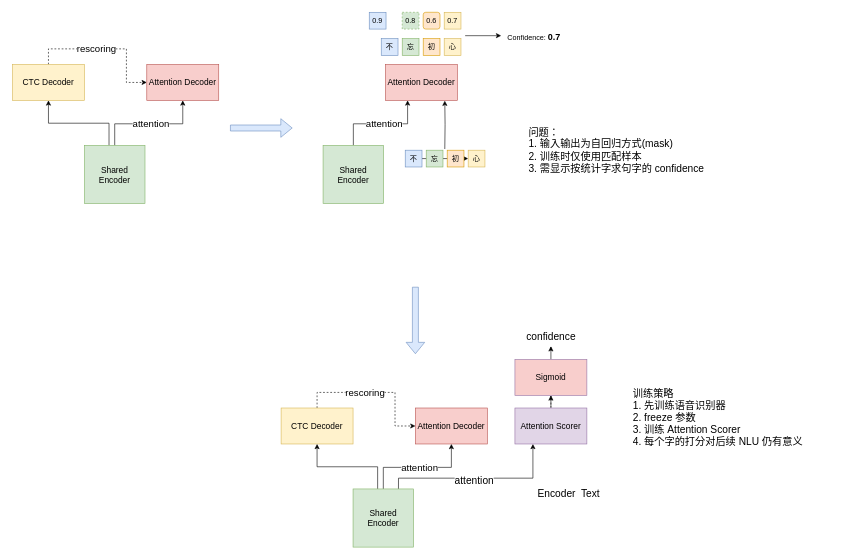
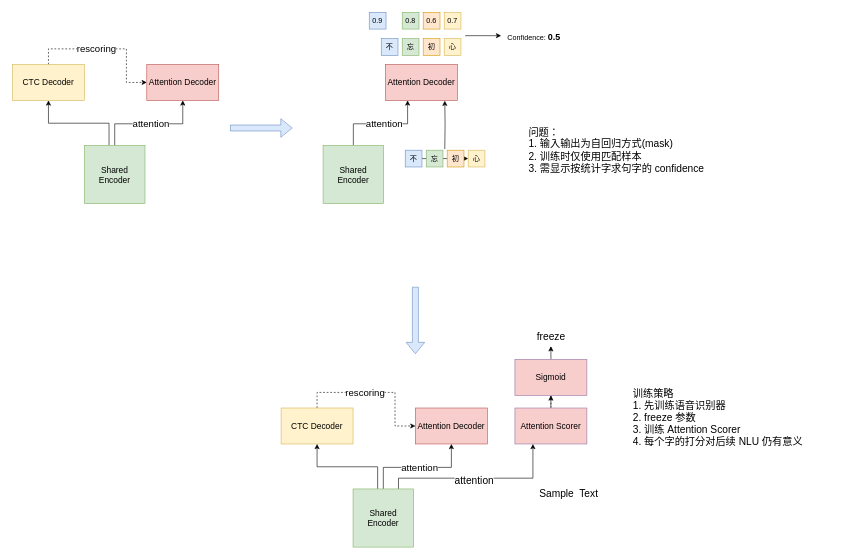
- <mxCell id="21" value="0.8" style="whiteSpace=wrap;html=1;aspect=fixed;fillColor=#d5e8d4;strokeColor=#82b366;dashed=1;" vertex="1" parent="1"><mxGeometry x="670" y="20" width="28" height="28" as="geometry" /></mxCell>
+ <mxCell id="21" value="0.8" style="whiteSpace=wrap;html=1;aspect=fixed;fillColor=#d5e8d4;strokeColor=#82b366;" vertex="1" parent="1"><mxGeometry x="670" y="20" width="28" height="28" as="geometry" /></mxCell>
- <mxCell id="22" value="0.6" style="whiteSpace=wrap;html=1;aspect=fixed;fillColor=#ffe6cc;strokeColor=#d79b00;rounded=1;" vertex="1" parent="1"><mxGeometry x="705" y="20" width="28" height="28" as="geometry" /></mxCell>
+ <mxCell id="22" value="0.6" style="whiteSpace=wrap;html=1;aspect=fixed;fillColor=#ffe6cc;strokeColor=#d79b00;" vertex="1" parent="1"><mxGeometry x="705" y="20" width="28" height="28" as="geometry" /></mxCell>
- <mxCell id="31" value="Confidence: &lt;b&gt;&lt;font style=&quot;font-size: 15px;&quot;&gt;0.7&lt;/font&gt;&lt;/b&gt;" style="text;html=1;strokeColor=none;fillColor=none;align=center;verticalAlign=middle;whiteSpace=wrap;rounded=0;" vertex="1" parent="1"><mxGeometry x="841" y="46" width="98" height="30" as="geometry" /></mxCell>
+ <mxCell id="31" value="Confidence: &lt;b&gt;&lt;font style=&quot;font-size: 15px;&quot;&gt;0.5&lt;/font&gt;&lt;/b&gt;" style="text;html=1;strokeColor=none;fillColor=none;align=center;verticalAlign=middle;whiteSpace=wrap;rounded=0;" vertex="1" parent="1"><mxGeometry x="841" y="46" width="98" height="30" as="geometry" /></mxCell>
- <mxCell id="47" value="confidence" style="text;html=1;strokeColor=none;fillColor=none;align=center;verticalAlign=middle;whiteSpace=wrap;rounded=0;fontSize=17;" vertex="1" parent="1"><mxGeometry x="874.5" y="547" width="87" height="30" as="geometry" /></mxCell>
+ <mxCell id="47" value="freeze" style="text;html=1;strokeColor=none;fillColor=none;align=center;verticalAlign=middle;whiteSpace=wrap;rounded=0;fontSize=17;" vertex="1" parent="1"><mxGeometry x="874.5" y="547" width="87" height="30" as="geometry" /></mxCell>
- <mxCell id="43" value="&lt;span style=&quot;font-size: 14px;&quot;&gt;Attention Scorer&lt;/span&gt;" style="rounded=0;whiteSpace=wrap;html=1;fillColor=#e1d5e7;strokeColor=#9673a6;" vertex="1" parent="1"><mxGeometry x="858" y="680" width="120" height="60" as="geometry" /></mxCell>
+ <mxCell id="43" value="&lt;span style=&quot;font-size: 14px;&quot;&gt;Attention Scorer&lt;/span&gt;" style="rounded=0;whiteSpace=wrap;html=1;fillColor=#f8cecc;strokeColor=#9673a6;" vertex="1" parent="1"><mxGeometry x="858" y="680" width="120" height="60" as="geometry" /></mxCell>
- <mxCell id="46" value="Encoder&amp;nbsp; Text" style="text;html=1;strokeColor=none;fillColor=none;align=center;verticalAlign=middle;whiteSpace=wrap;rounded=0;fontSize=17;" vertex="1" parent="1"><mxGeometry x="881" y="809" width="134" height="30" as="geometry" /></mxCell>
+ <mxCell id="46" value="Sample&amp;nbsp; Text" style="text;html=1;strokeColor=none;fillColor=none;align=center;verticalAlign=middle;whiteSpace=wrap;rounded=0;fontSize=17;" vertex="1" parent="1"><mxGeometry x="881" y="809" width="134" height="30" as="geometry" /></mxCell>
